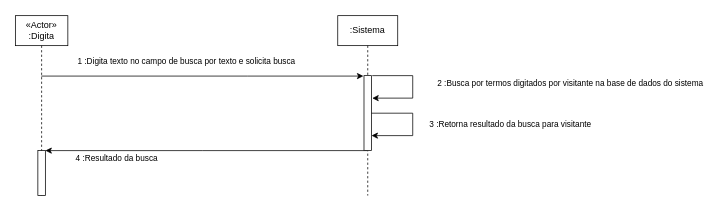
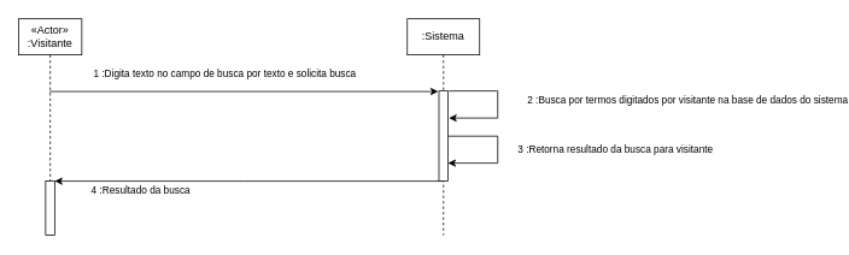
- <mxCell id="3" value="&lt;div&gt;«Actor»&lt;/div&gt;&lt;div&gt;:Digita&lt;/div&gt;" style="shape=umlLifeline;perimeter=lifelinePerimeter;whiteSpace=wrap;html=1;container=1;collapsible=0;recursiveResize=0;outlineConnect=0;" vertex="1" parent="1"><mxGeometry x="20" y="20" width="70" height="240" as="geometry" /></mxCell>
+ <mxCell id="3" value="&lt;div&gt;«Actor»&lt;/div&gt;&lt;div&gt;:Visitante&lt;/div&gt;" style="shape=umlLifeline;perimeter=lifelinePerimeter;whiteSpace=wrap;html=1;container=1;collapsible=0;recursiveResize=0;outlineConnect=0;" vertex="1" parent="1"><mxGeometry x="20" y="20" width="70" height="240" as="geometry" /></mxCell>
